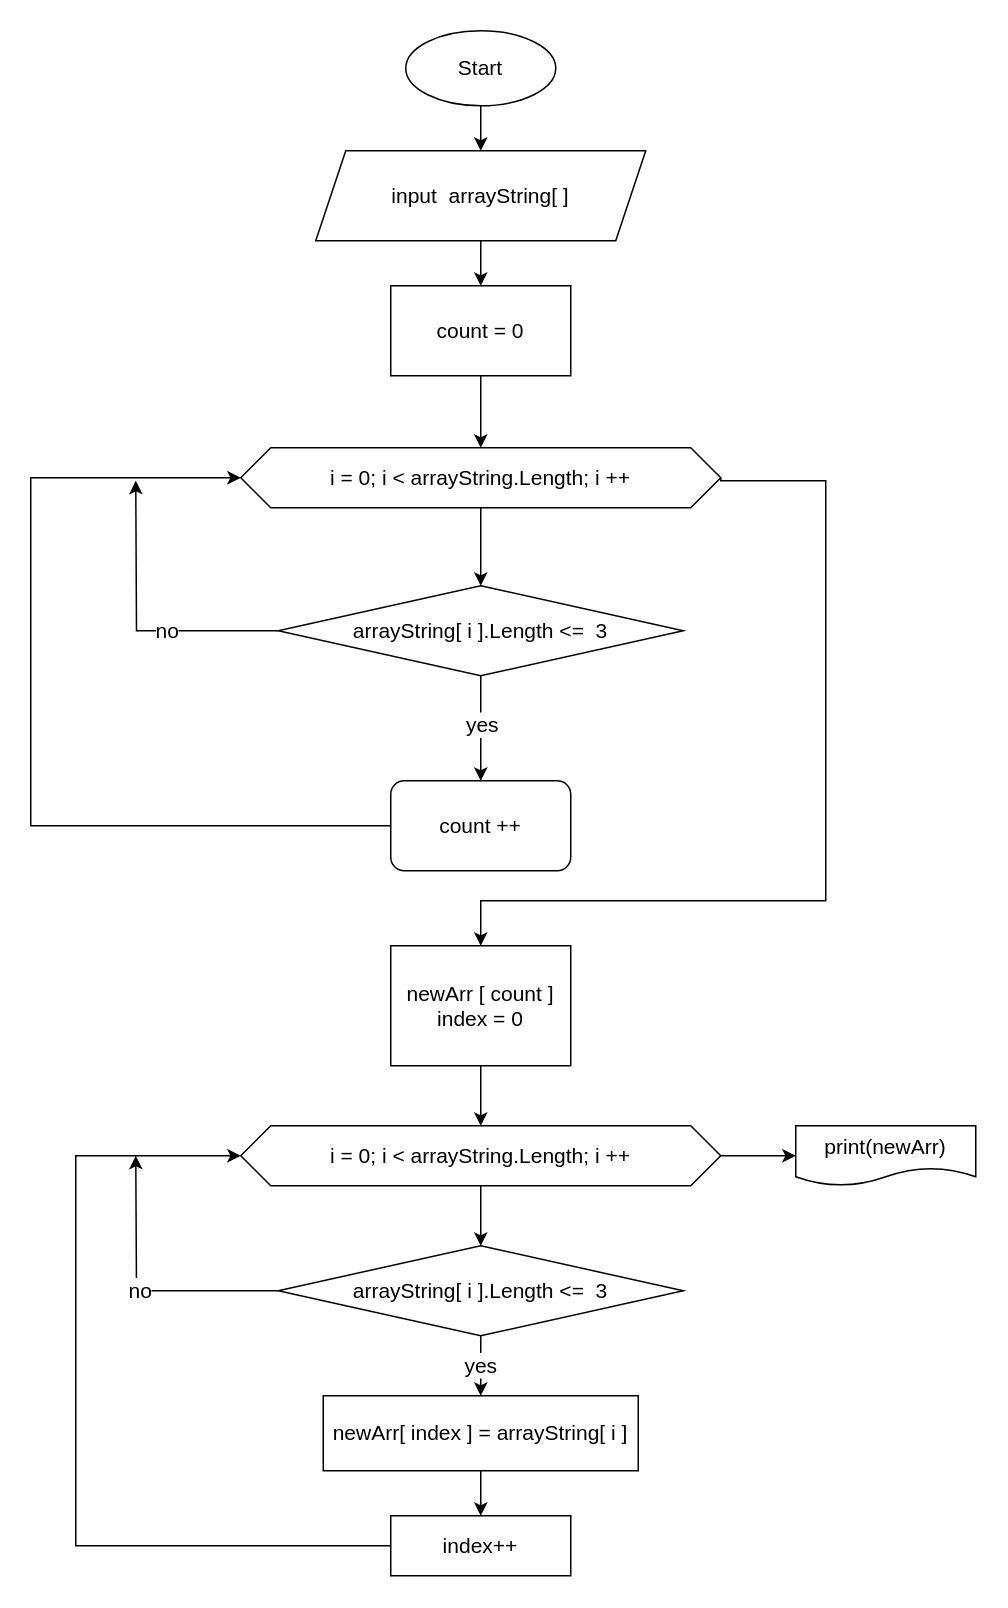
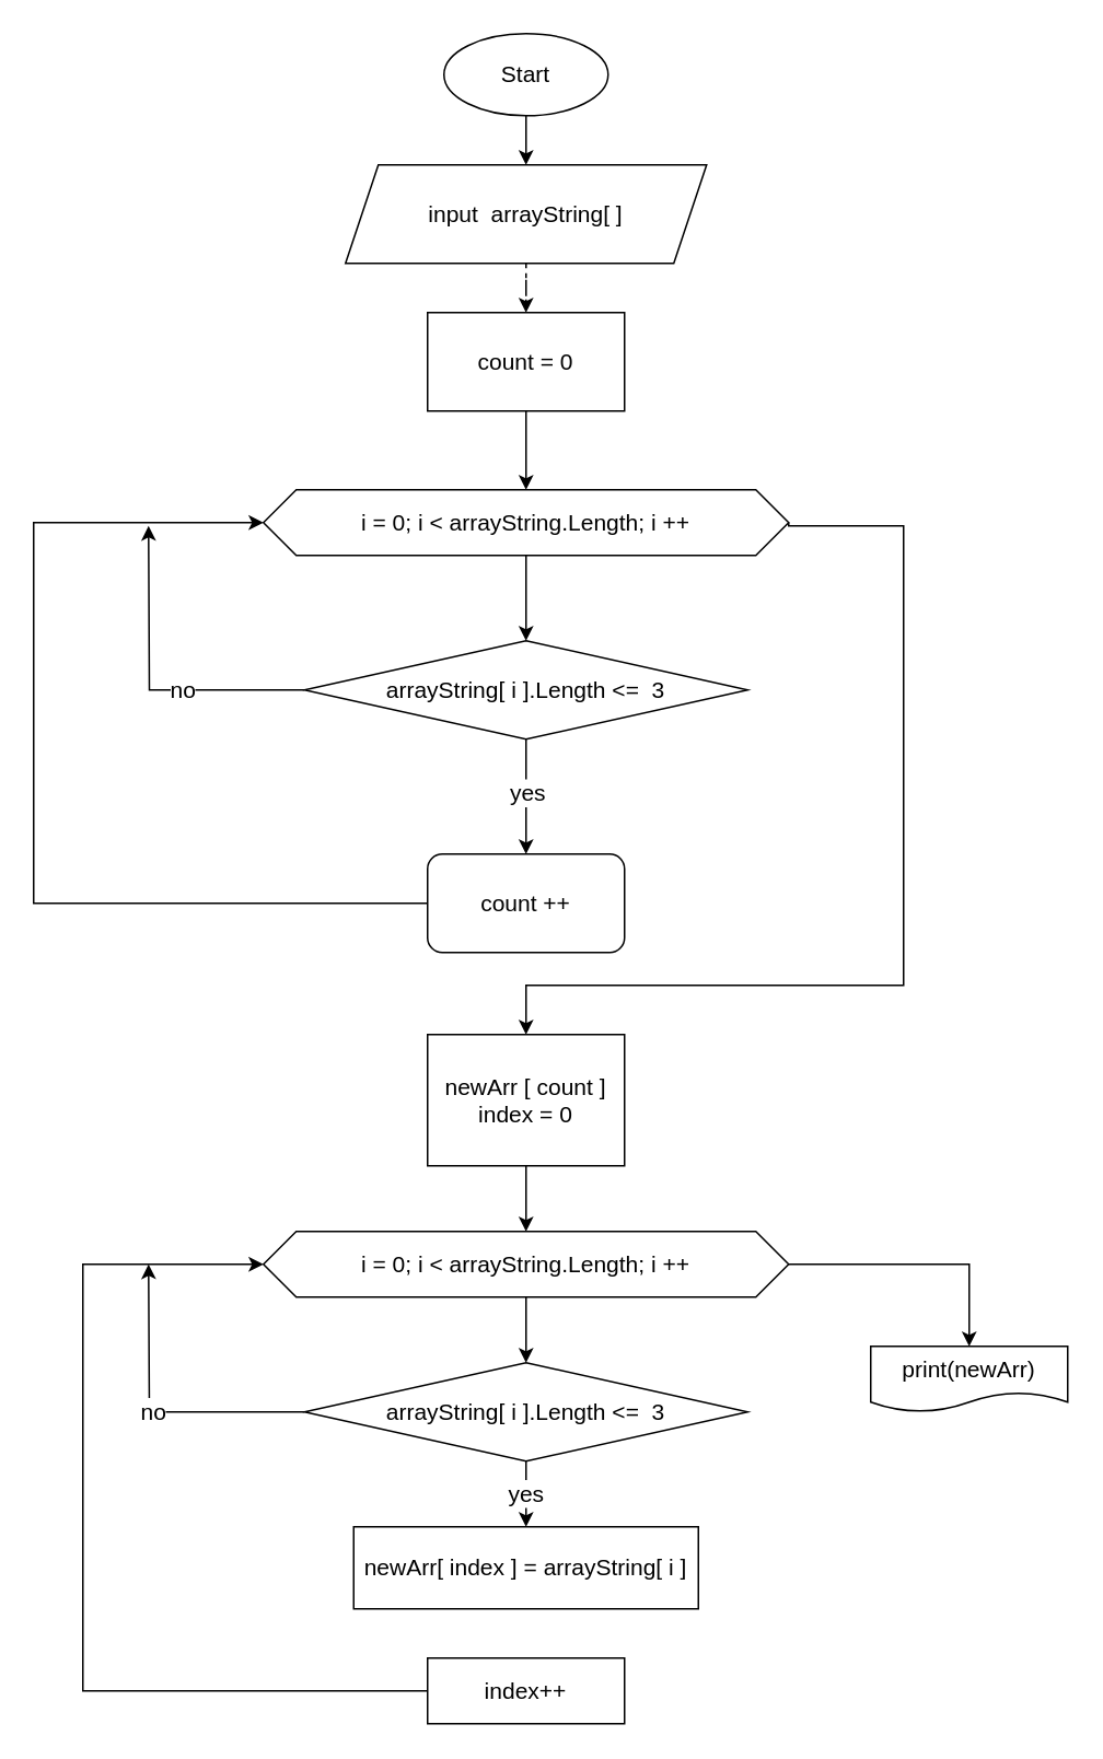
- <mxCell id="4" value="" style="edgeStyle=orthogonalEdgeStyle;rounded=0;orthogonalLoop=1;jettySize=auto;html=1;fontSize=14;" edge="1" parent="1" source="5" target="15"><mxGeometry relative="1" as="geometry" /></mxCell>
+ <mxCell id="4" value="" style="edgeStyle=orthogonalEdgeStyle;rounded=0;orthogonalLoop=1;jettySize=auto;html=1;fontSize=14;dashed=1;" edge="1" parent="1" source="5" target="15"><mxGeometry relative="1" as="geometry" /></mxCell>
- <mxCell id="30" value="print(newArr)" style="shape=document;whiteSpace=wrap;html=1;boundedLbl=1;fontSize=14;" vertex="1" parent="1"><mxGeometry x="530" y="750" width="120" height="40" as="geometry" /></mxCell>
+ <mxCell id="30" value="print(newArr)" style="shape=document;whiteSpace=wrap;html=1;boundedLbl=1;fontSize=14;" vertex="1" parent="1"><mxGeometry x="530" y="820" width="120" height="40" as="geometry" /></mxCell>
- <mxCell id="16" value="" style="edgeStyle=orthogonalEdgeStyle;rounded=0;orthogonalLoop=1;jettySize=auto;html=1;fontSize=14;" edge="1" parent="1" source="17" target="29"><mxGeometry relative="1" as="geometry" /></mxCell>
